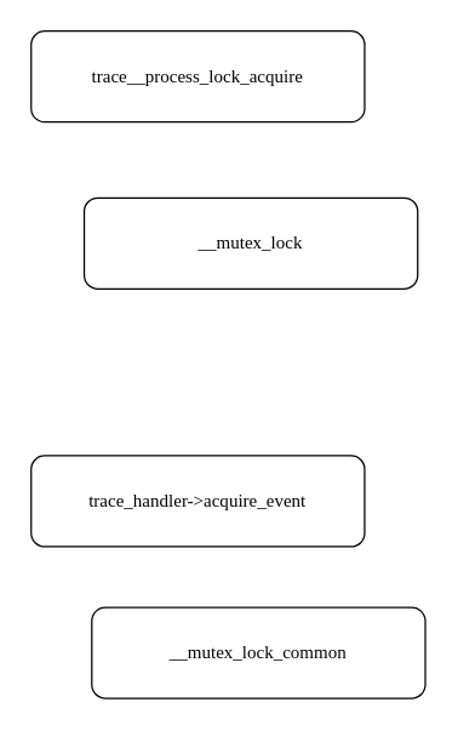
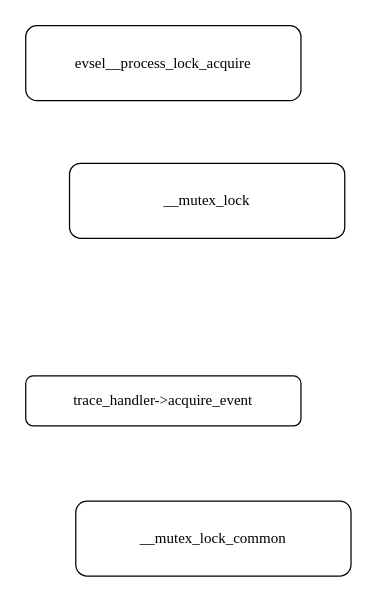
- <mxCell id="3" value="trace__process_lock_acquire" style="rounded=1;whiteSpace=wrap;html=1;fontFamily=Verdana;" parent="1" vertex="1"><mxGeometry x="20" y="20" width="220" height="60" as="geometry" /></mxCell>
+ <mxCell id="3" value="evsel__process_lock_acquire" style="rounded=1;whiteSpace=wrap;html=1;fontFamily=Verdana;" parent="1" vertex="1"><mxGeometry x="20" y="20" width="220" height="60" as="geometry" /></mxCell>
- <mxCell id="2" value="trace_handler-&amp;gt;acquire_event" style="rounded=1;whiteSpace=wrap;html=1;fontFamily=Verdana;" parent="1" vertex="1"><mxGeometry x="20" y="300" width="220" height="60" as="geometry" /></mxCell>
+ <mxCell id="2" value="trace_handler-&amp;gt;acquire_event" style="rounded=1;whiteSpace=wrap;html=1;fontFamily=Verdana;" parent="1" vertex="1"><mxGeometry x="20" y="300" width="220" height="40" as="geometry" /></mxCell>
